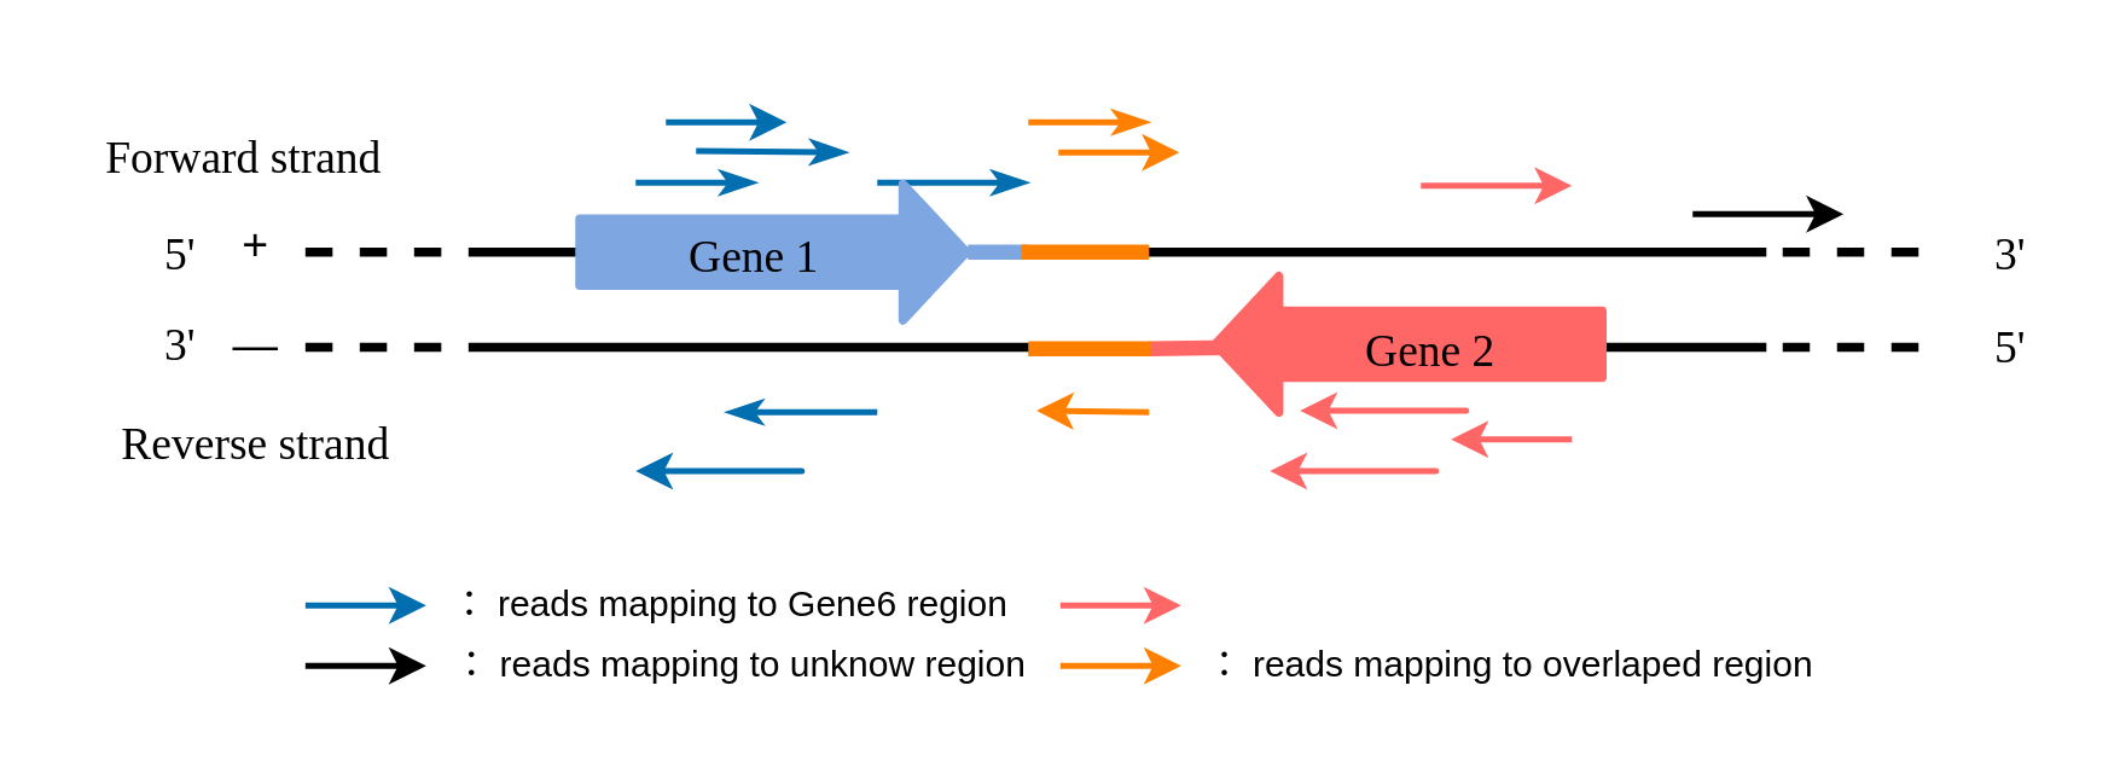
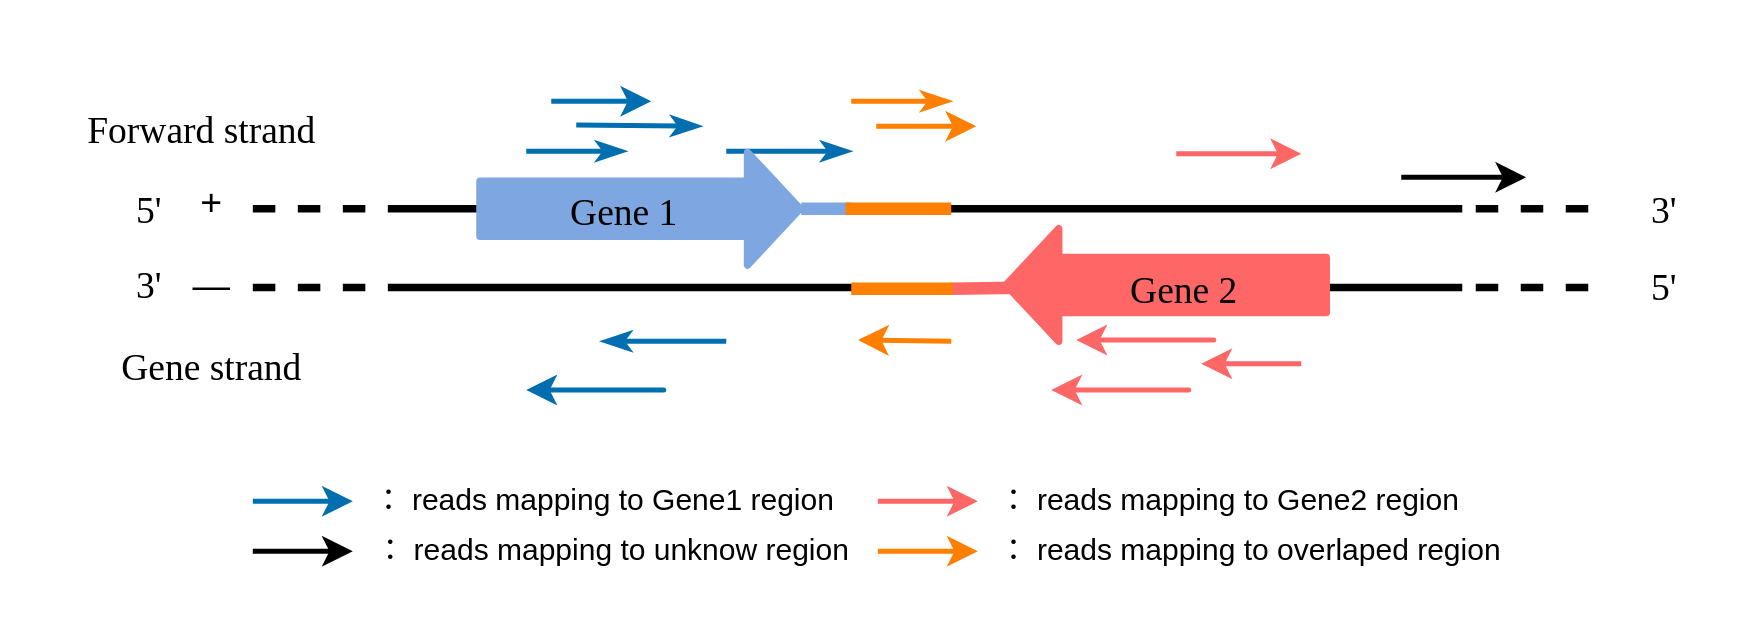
- <mxCell id="17" value="Reverse strand" style="text;html=1;align=center;verticalAlign=middle;resizable=0;points=[];autosize=1;fontSize=15;fontFamily=Comic Sans MS;" vertex="1" parent="2"><mxGeometry x="-15.969" y="115.5" width="120" height="20" as="geometry" /></mxCell>
+ <mxCell id="17" value="Gene strand" style="text;html=1;align=center;verticalAlign=middle;resizable=0;points=[];autosize=1;fontSize=15;fontFamily=Comic Sans MS;" vertex="1" parent="2"><mxGeometry x="-15.969" y="115.5" width="120" height="20" as="geometry" /></mxCell>
- <mxCell id="38" value="： reads mapping to Gene6 region" style="text;html=1;align=center;verticalAlign=middle;resizable=0;points=[];autosize=1;" vertex="1" parent="36"><mxGeometry x="40" width="200" height="20" as="geometry" /></mxCell>
+ <mxCell id="38" value="： reads mapping to Gene1 region" style="text;html=1;align=center;verticalAlign=middle;resizable=0;points=[];autosize=1;" vertex="1" parent="36"><mxGeometry x="40" width="200" height="20" as="geometry" /></mxCell>
+ <mxCell id="41" value="： reads mapping to Gene2 region" style="text;html=1;align=center;verticalAlign=middle;resizable=0;points=[];autosize=1;" vertex="1" parent="39"><mxGeometry x="40" width="200" height="20" as="geometry" /></mxCell>
